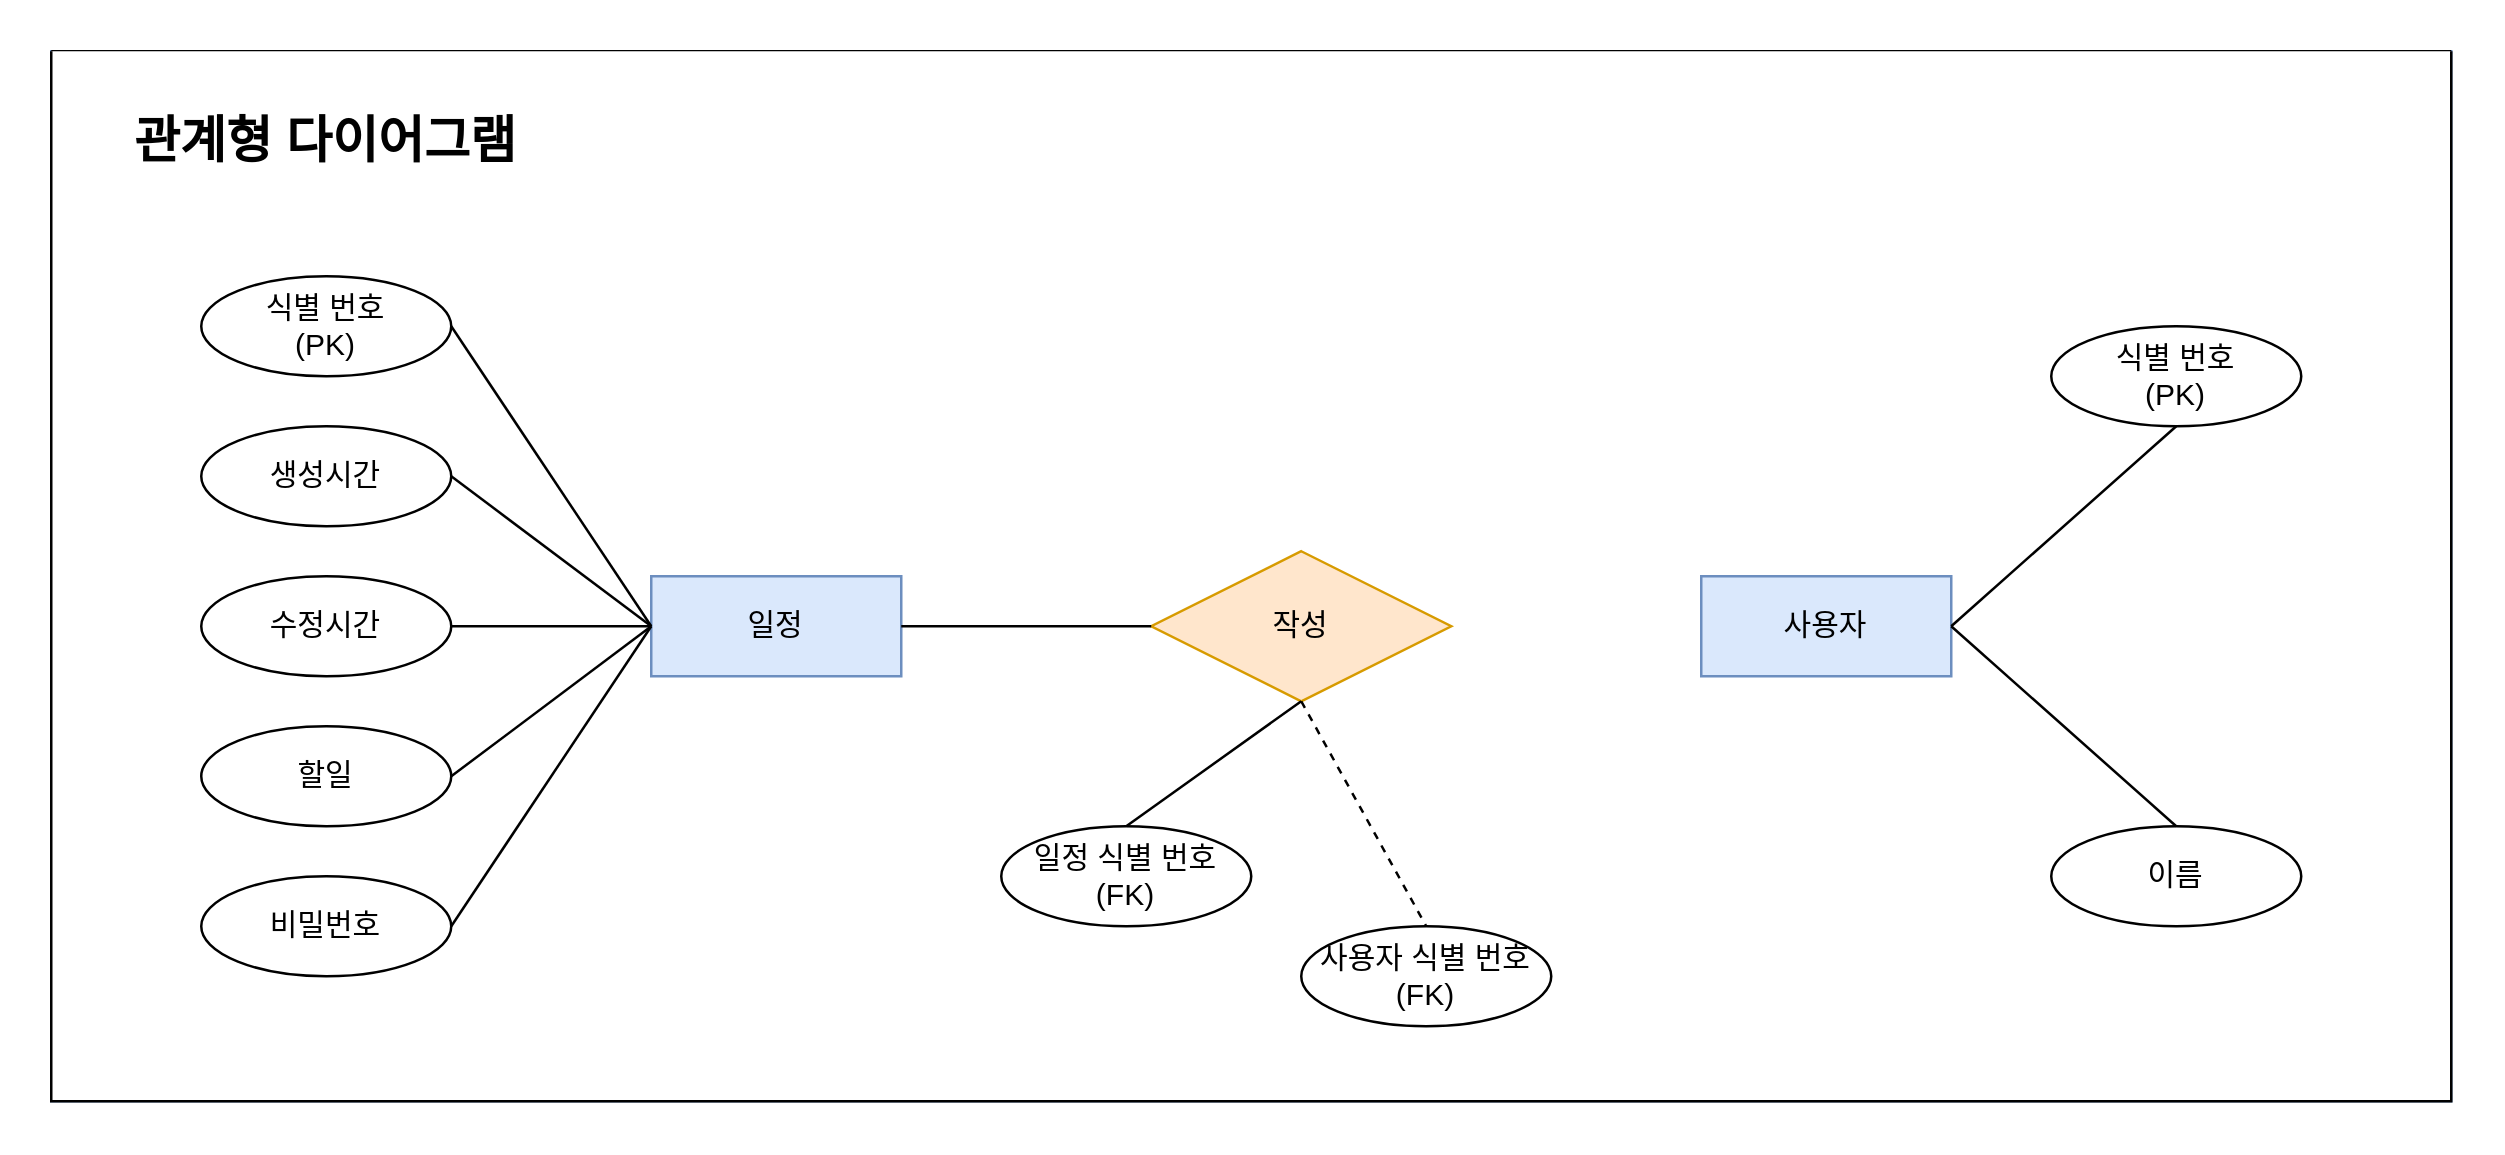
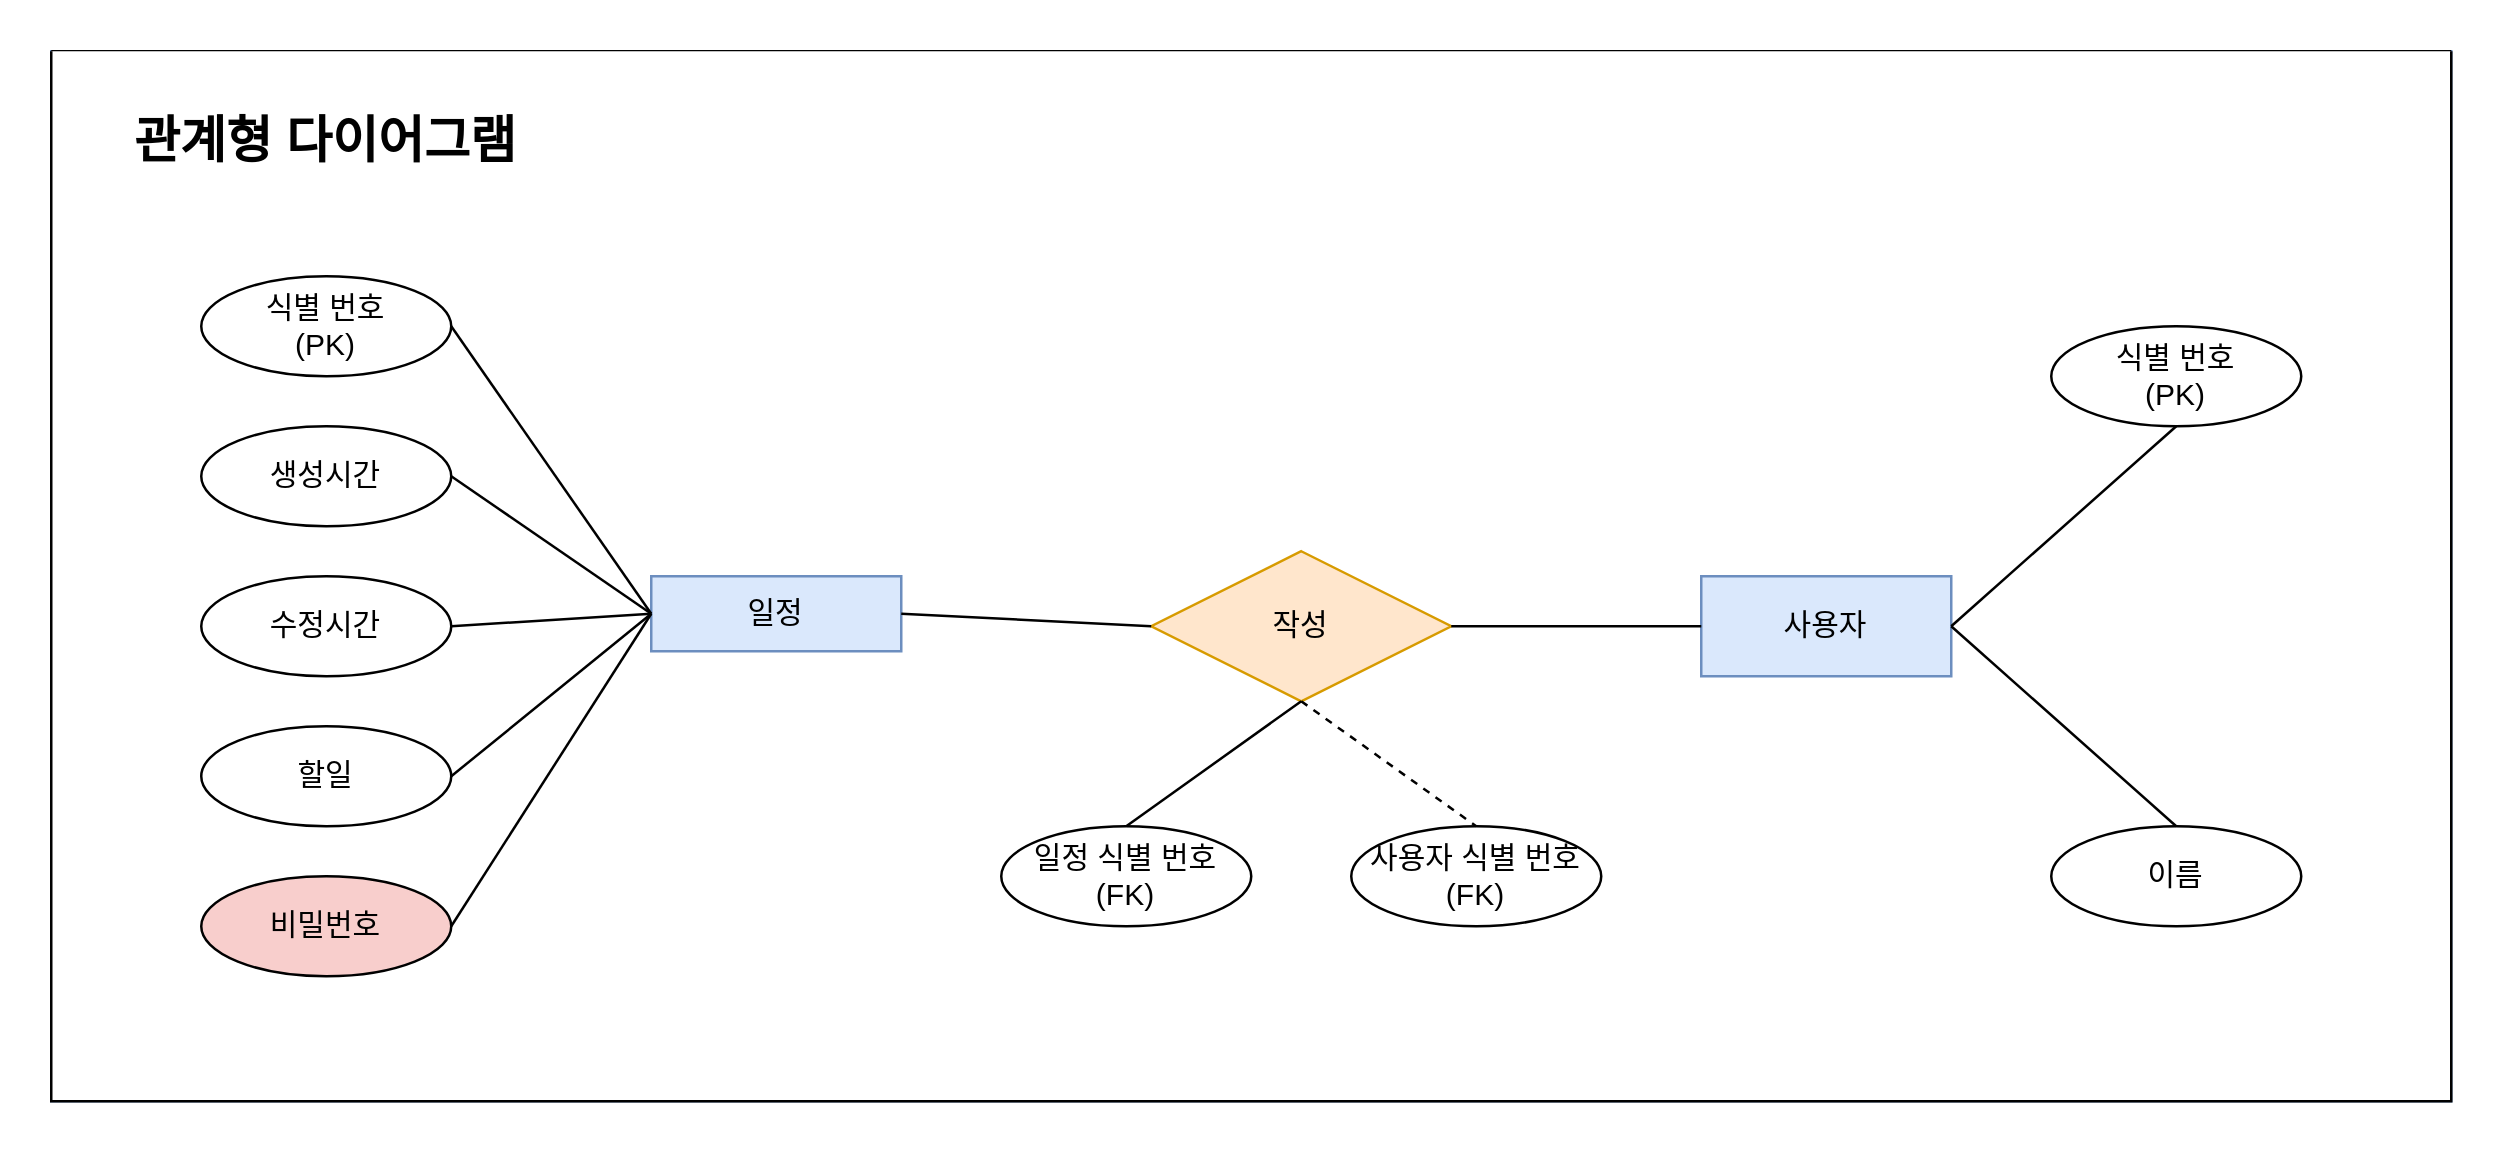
- <mxCell id="6" value="일정" style="whiteSpace=wrap;html=1;align=center;fillColor=#dae8fc;strokeColor=#6c8ebf;" vertex="1" parent="2"><mxGeometry x="240" y="210" width="100" height="40" as="geometry" /></mxCell>
+ <mxCell id="6" value="일정" style="whiteSpace=wrap;html=1;align=center;fillColor=#dae8fc;strokeColor=#6c8ebf;" vertex="1" parent="2"><mxGeometry x="240" y="210" width="100" height="30" as="geometry" /></mxCell>
+ <mxCell id="9" value="" style="endArrow=none;html=1;rounded=0;exitX=1;exitY=0.5;exitDx=0;exitDy=0;entryX=0;entryY=0.5;entryDx=0;entryDy=0;" edge="1" parent="2" source="5" target="7"><mxGeometry relative="1" as="geometry"><mxPoint x="430" y="410" as="sourcePoint" /><mxPoint x="590" y="410" as="targetPoint" /></mxGeometry></mxCell>
- <mxCell id="18" value="비밀번호" style="ellipse;whiteSpace=wrap;html=1;align=center;" vertex="1" parent="2"><mxGeometry x="60" y="330" width="100" height="40" as="geometry" /></mxCell>
+ <mxCell id="18" value="비밀번호" style="ellipse;whiteSpace=wrap;html=1;align=center;fillColor=#f8cecc;" vertex="1" parent="2"><mxGeometry x="60" y="330" width="100" height="40" as="geometry" /></mxCell>
- <mxCell id="25" value="사용자 식별 번호&lt;div&gt;(FK)&lt;/div&gt;" style="ellipse;whiteSpace=wrap;html=1;align=center;" vertex="1" parent="2"><mxGeometry x="500" y="350" width="100" height="40" as="geometry" /></mxCell>
+ <mxCell id="25" value="사용자 식별 번호&lt;div&gt;(FK)&lt;/div&gt;" style="ellipse;whiteSpace=wrap;html=1;align=center;" vertex="1" parent="2"><mxGeometry x="520" y="310" width="100" height="40" as="geometry" /></mxCell>
